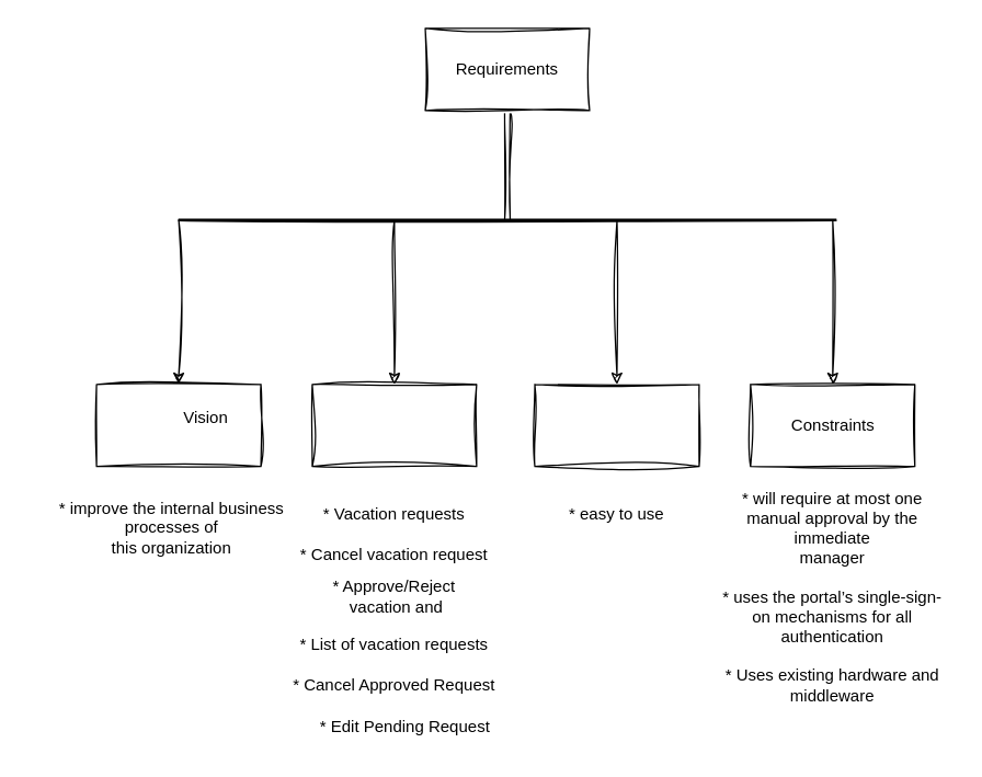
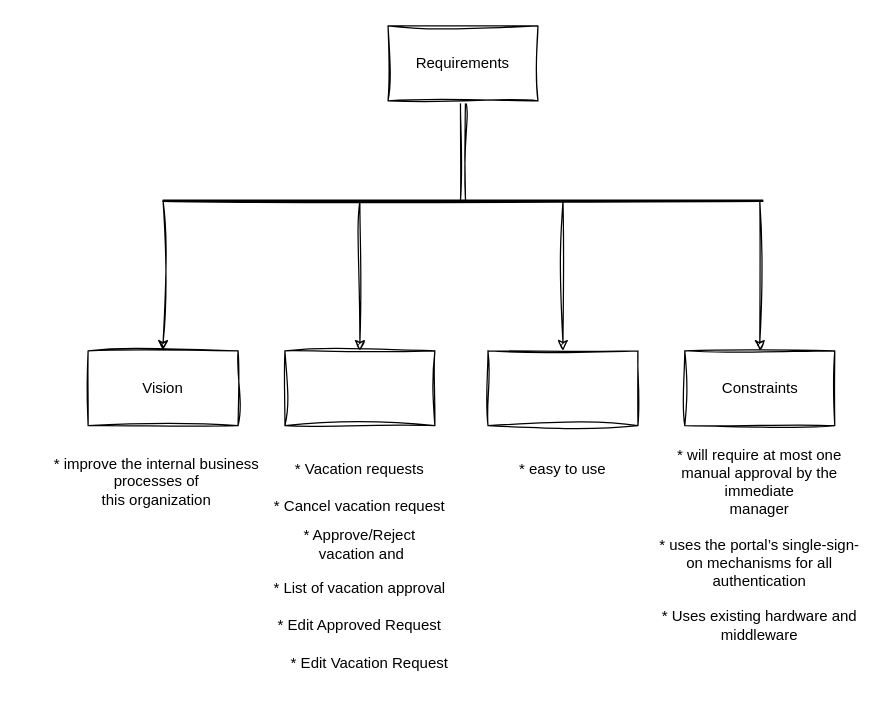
- <mxCell id="15" value="Vision" style="text;strokeColor=none;align=center;fillColor=none;html=1;verticalAlign=middle;whiteSpace=wrap;rounded=0;sketch=1;curveFitting=1;jiggle=2;" parent="1" vertex="1"><mxGeometry x="120" y="290" width="60" height="30" as="geometry" /></mxCell>
+ <mxCell id="15" value="Vision" style="text;strokeColor=none;align=center;fillColor=none;html=1;verticalAlign=middle;whiteSpace=wrap;rounded=0;sketch=1;curveFitting=1;jiggle=2;" parent="1" vertex="1"><mxGeometry x="100" y="295" width="60" height="30" as="geometry" /></mxCell>
- <mxCell id="20" value="* List of vacation requests" style="text;strokeColor=none;align=center;fillColor=none;html=1;verticalAlign=middle;whiteSpace=wrap;rounded=0;sketch=1;curveFitting=1;jiggle=2;" parent="1" vertex="1"><mxGeometry x="200" y="455" width="175" height="30" as="geometry" /></mxCell>
+ <mxCell id="20" value="* List of vacation approval" style="text;strokeColor=none;align=center;fillColor=none;html=1;verticalAlign=middle;whiteSpace=wrap;rounded=0;sketch=1;curveFitting=1;jiggle=2;" parent="1" vertex="1"><mxGeometry x="200" y="455" width="175" height="30" as="geometry" /></mxCell>
- <mxCell id="24" value="* Cancel Approved Request" style="text;strokeColor=none;align=center;fillColor=none;html=1;verticalAlign=middle;whiteSpace=wrap;rounded=0;sketch=1;curveFitting=1;jiggle=2;" parent="1" vertex="1"><mxGeometry x="200" y="485" width="175" height="30" as="geometry" /></mxCell>
+ <mxCell id="24" value="* Edit Approved Request" style="text;strokeColor=none;align=center;fillColor=none;html=1;verticalAlign=middle;whiteSpace=wrap;rounded=0;sketch=1;curveFitting=1;jiggle=2;" parent="1" vertex="1"><mxGeometry x="200" y="485" width="175" height="30" as="geometry" /></mxCell>
- <mxCell id="25" value="* Edit Pending Request" style="text;strokeColor=none;align=center;fillColor=none;html=1;verticalAlign=middle;whiteSpace=wrap;rounded=0;sketch=1;curveFitting=1;jiggle=2;" parent="1" vertex="1"><mxGeometry x="207.5" y="515" width="175" height="30" as="geometry" /></mxCell>
+ <mxCell id="25" value="* Edit Vacation Request" style="text;strokeColor=none;align=center;fillColor=none;html=1;verticalAlign=middle;whiteSpace=wrap;rounded=0;sketch=1;curveFitting=1;jiggle=2;" parent="1" vertex="1"><mxGeometry x="207.5" y="515" width="175" height="30" as="geometry" /></mxCell>
